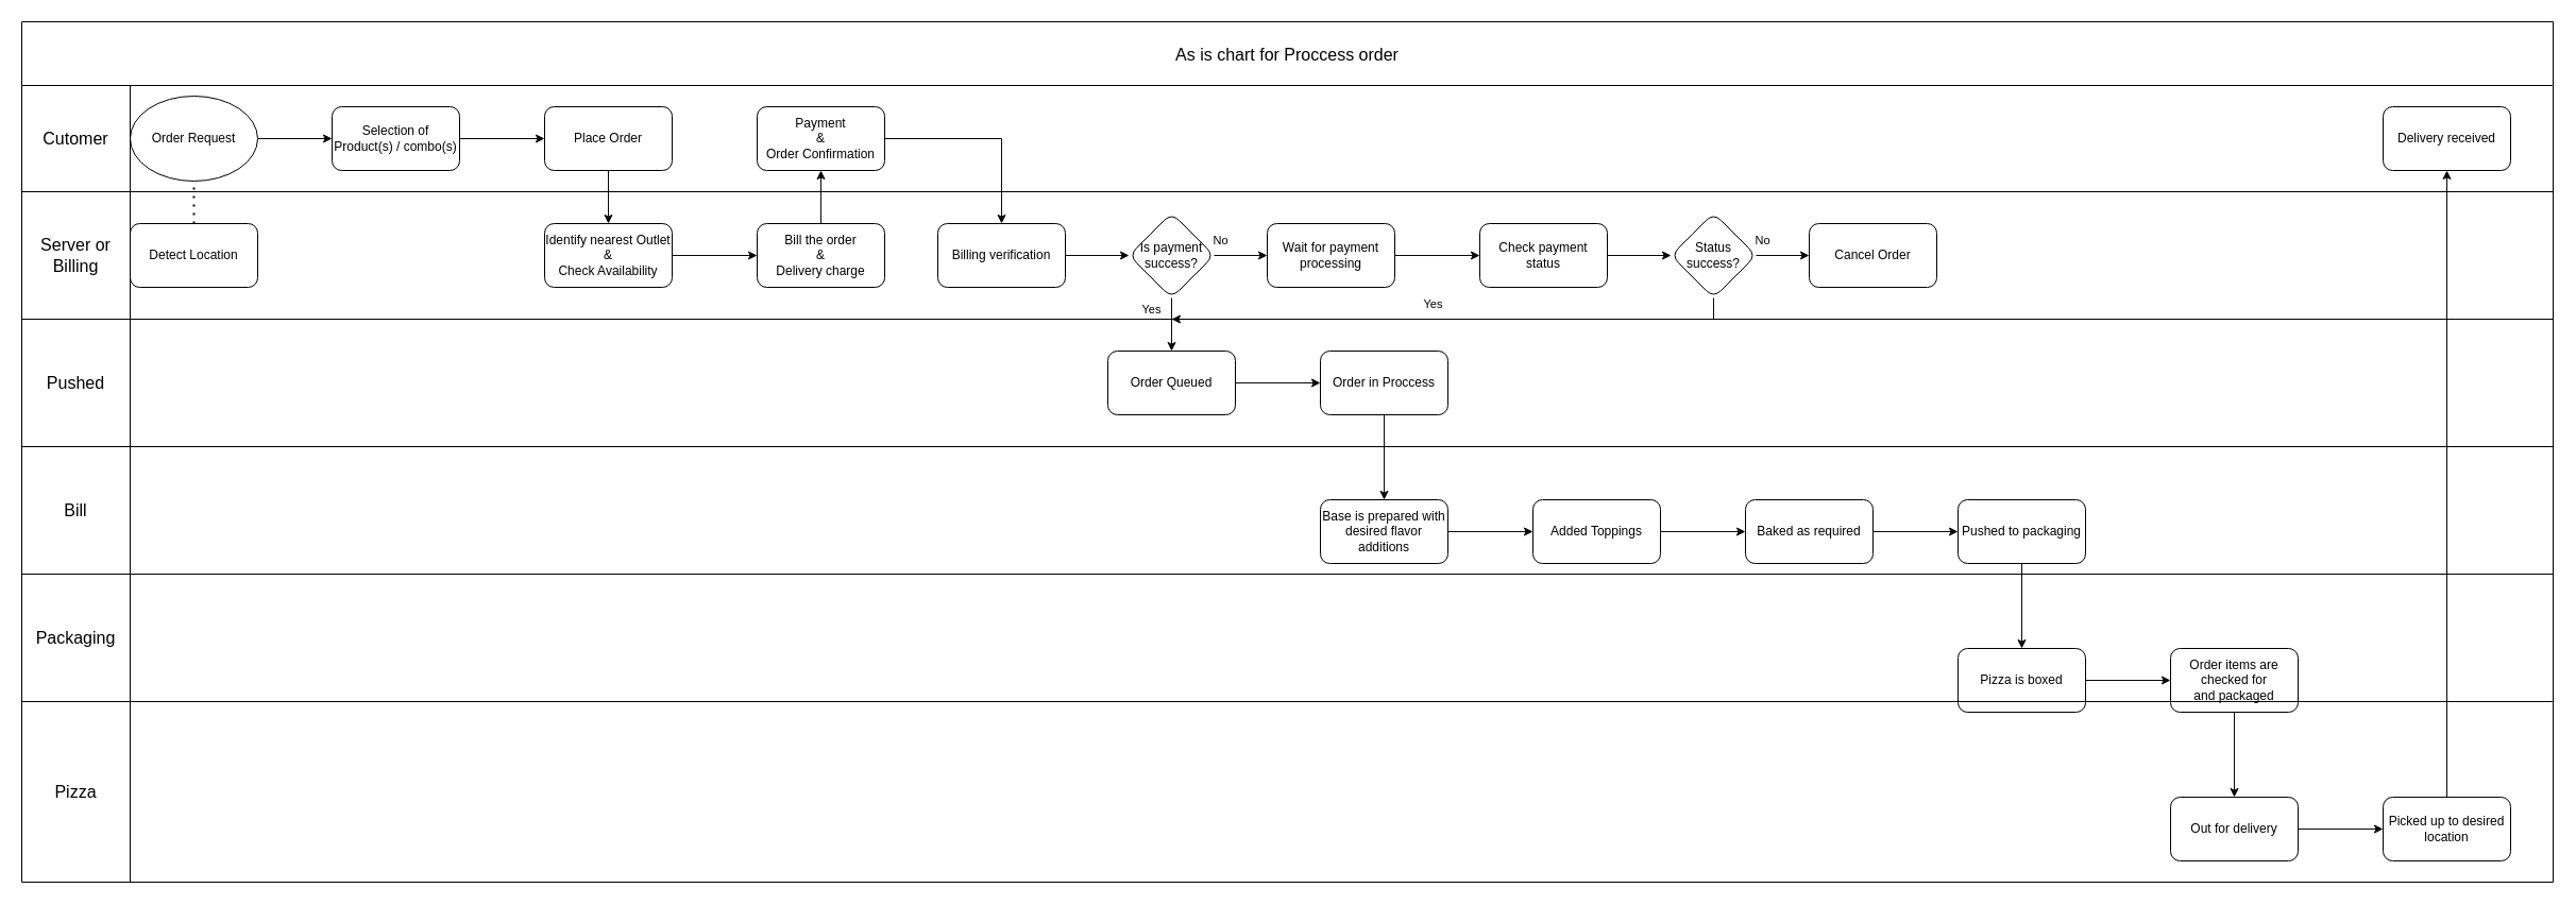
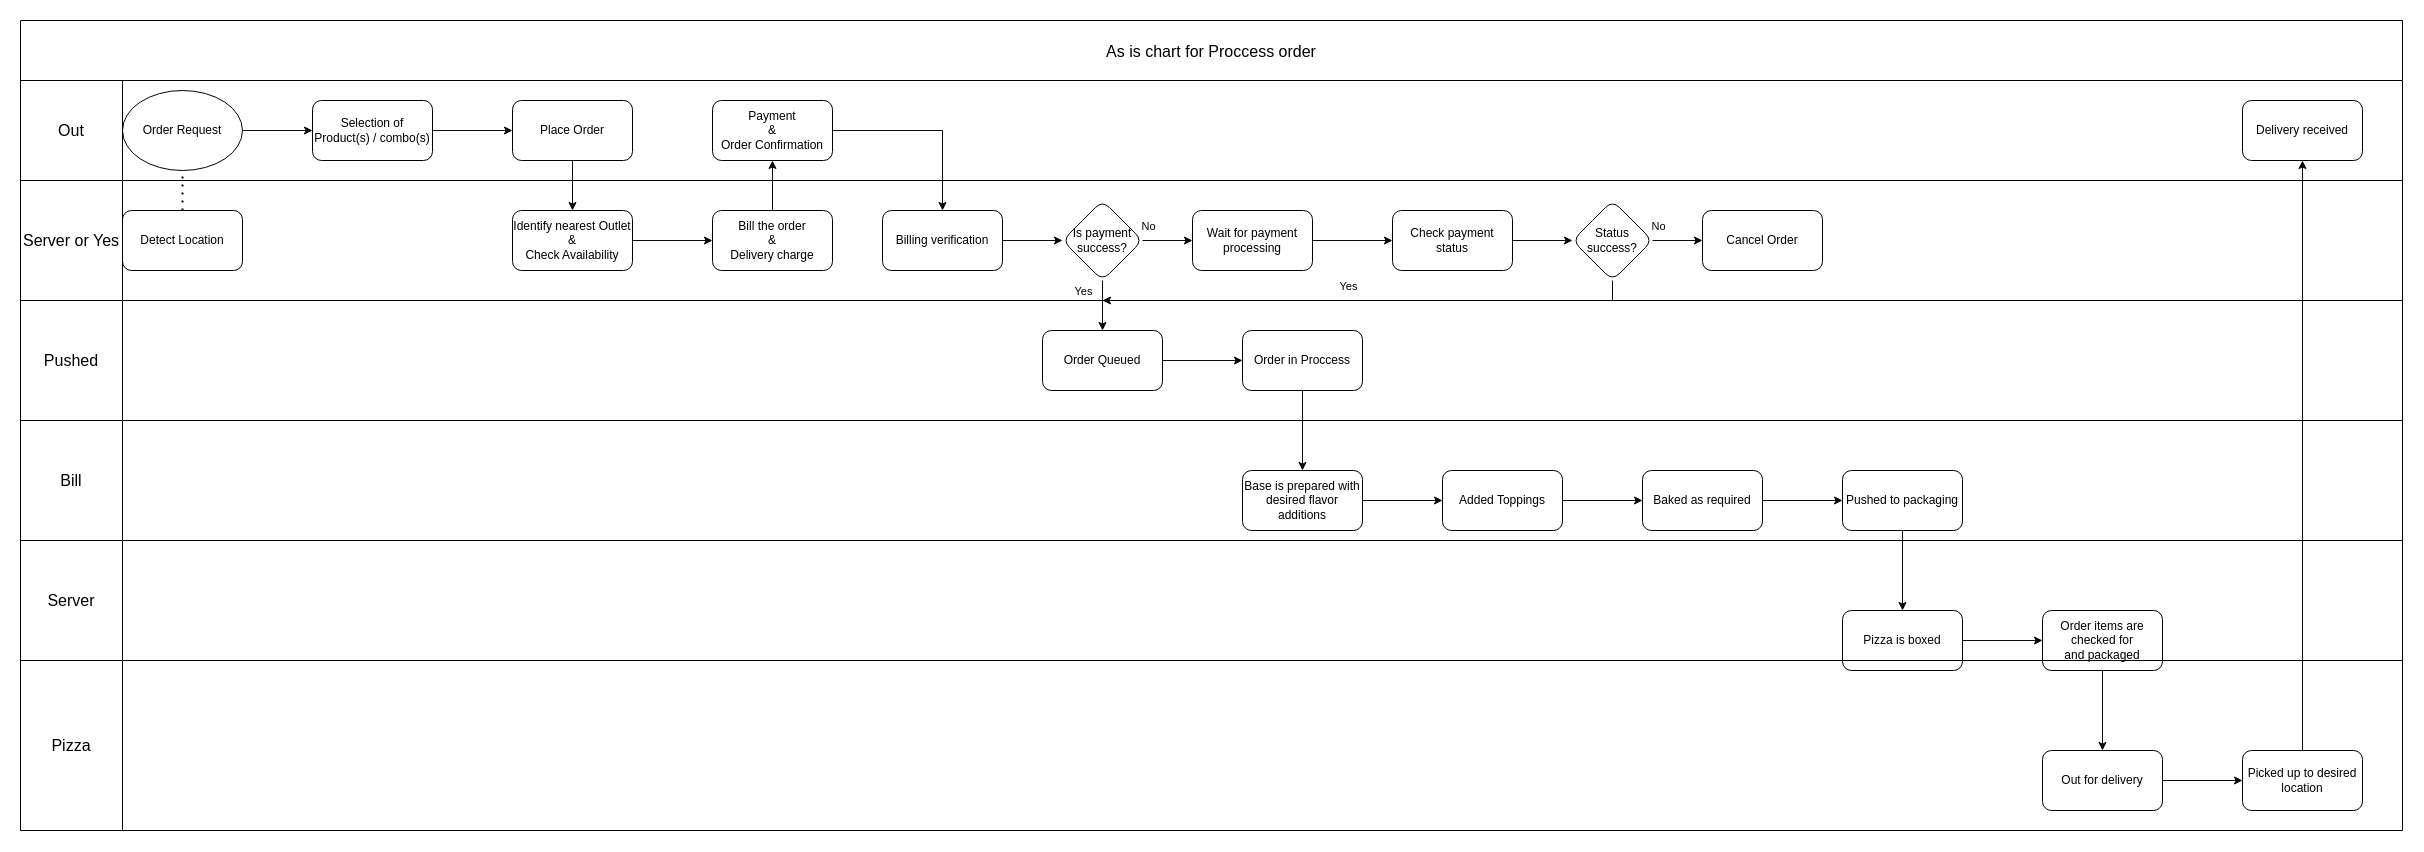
- <mxCell id="56" value="Cutomer" style="shape=partialRectangle;html=1;whiteSpace=wrap;connectable=0;strokeColor=inherit;overflow=hidden;fillColor=none;top=0;left=0;bottom=0;right=0;pointerEvents=1;fontSize=16;" vertex="1" parent="55"><mxGeometry width="102" height="100" as="geometry"><mxRectangle width="102" height="100" as="alternateBounds" /></mxGeometry></mxCell>
+ <mxCell id="56" value="Out" style="shape=partialRectangle;html=1;whiteSpace=wrap;connectable=0;strokeColor=inherit;overflow=hidden;fillColor=none;top=0;left=0;bottom=0;right=0;pointerEvents=1;fontSize=16;" vertex="1" parent="55"><mxGeometry width="102" height="100" as="geometry"><mxRectangle width="102" height="100" as="alternateBounds" /></mxGeometry></mxCell>
- <mxCell id="59" value="Server or Billing" style="shape=partialRectangle;html=1;whiteSpace=wrap;connectable=0;strokeColor=inherit;overflow=hidden;fillColor=none;top=0;left=0;bottom=0;right=0;pointerEvents=1;fontSize=16;" vertex="1" parent="58"><mxGeometry width="102" height="120" as="geometry"><mxRectangle width="102" height="120" as="alternateBounds" /></mxGeometry></mxCell>
+ <mxCell id="59" value="Server or Yes" style="shape=partialRectangle;html=1;whiteSpace=wrap;connectable=0;strokeColor=inherit;overflow=hidden;fillColor=none;top=0;left=0;bottom=0;right=0;pointerEvents=1;fontSize=16;" vertex="1" parent="58"><mxGeometry width="102" height="120" as="geometry"><mxRectangle width="102" height="120" as="alternateBounds" /></mxGeometry></mxCell>
- <mxCell id="68" value="Packaging" style="shape=partialRectangle;html=1;whiteSpace=wrap;connectable=0;strokeColor=inherit;overflow=hidden;fillColor=none;top=0;left=0;bottom=0;right=0;pointerEvents=1;fontSize=16;" vertex="1" parent="67"><mxGeometry width="102" height="120" as="geometry"><mxRectangle width="102" height="120" as="alternateBounds" /></mxGeometry></mxCell>
+ <mxCell id="68" value="Server" style="shape=partialRectangle;html=1;whiteSpace=wrap;connectable=0;strokeColor=inherit;overflow=hidden;fillColor=none;top=0;left=0;bottom=0;right=0;pointerEvents=1;fontSize=16;" vertex="1" parent="67"><mxGeometry width="102" height="120" as="geometry"><mxRectangle width="102" height="120" as="alternateBounds" /></mxGeometry></mxCell>
